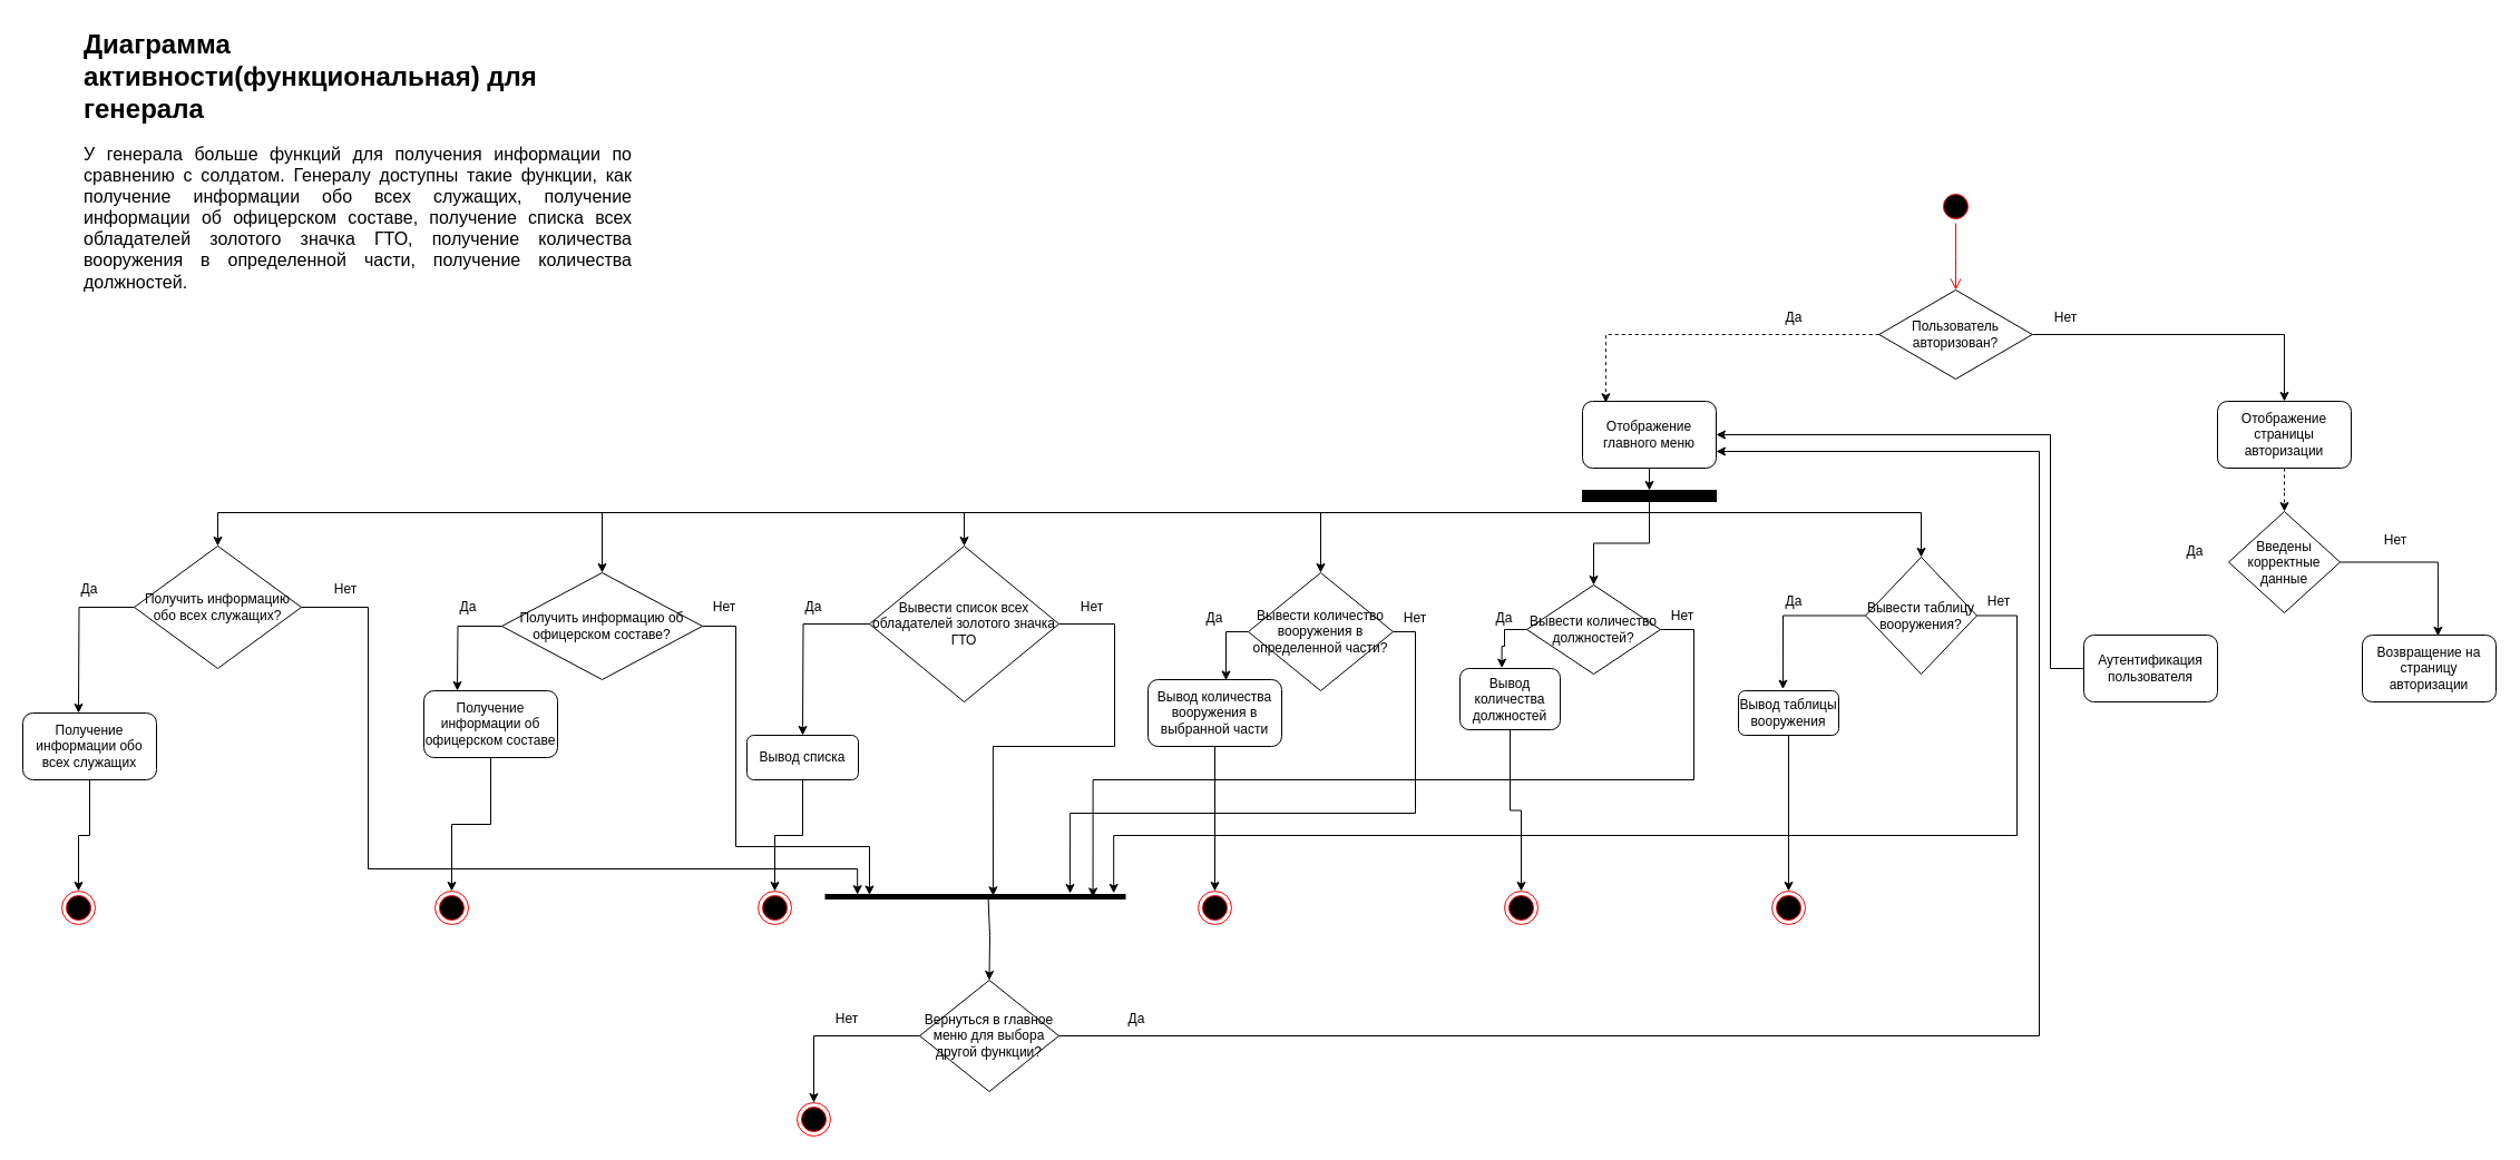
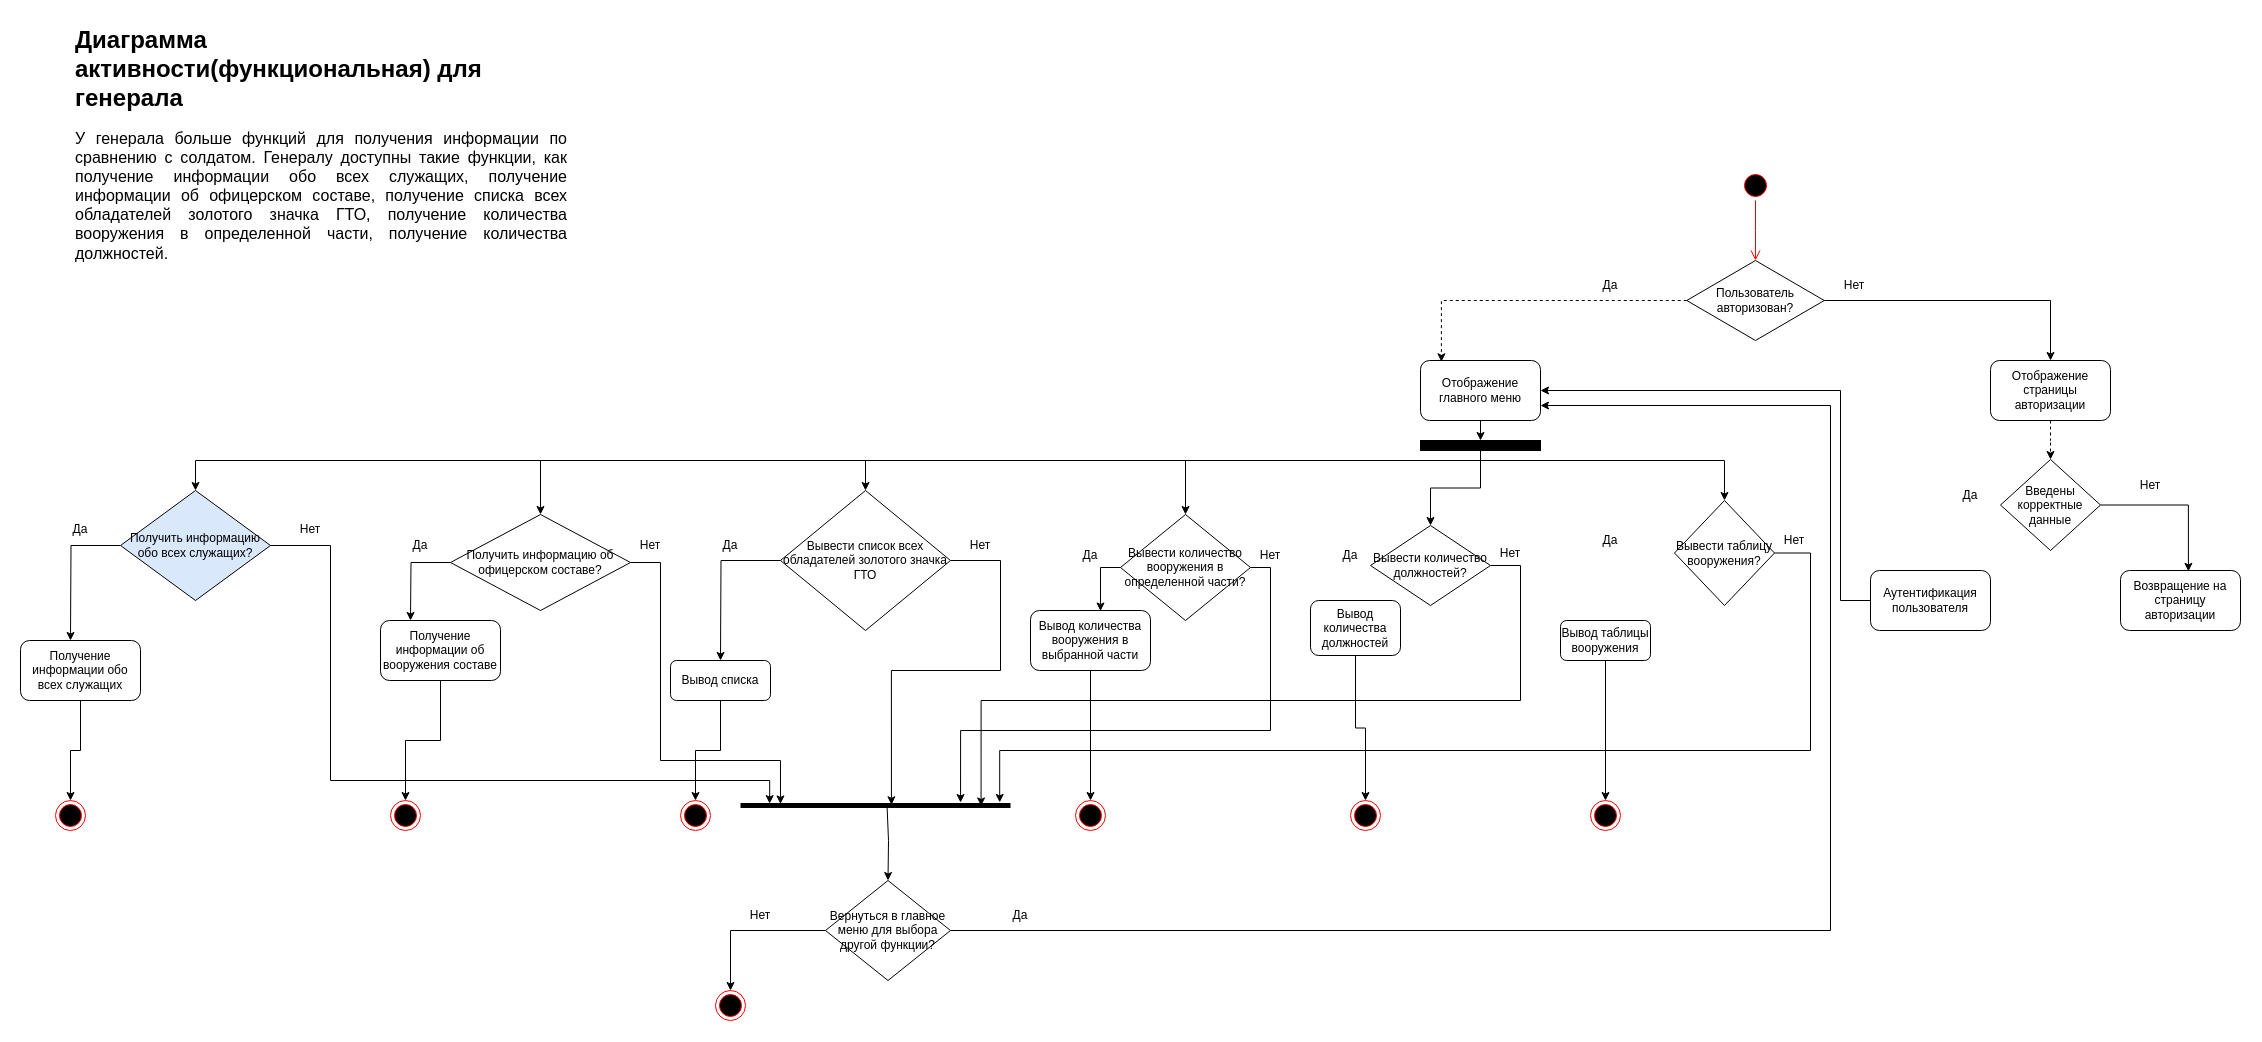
- <mxCell id="24" value="Получить информацию обо всех служащих?" style="rhombus;whiteSpace=wrap;html=1;" vertex="1" parent="1"><mxGeometry x="120" y="490" width="150" height="110" as="geometry" /></mxCell>
+ <mxCell id="24" value="Получить информацию обо всех служащих?" style="rhombus;whiteSpace=wrap;html=1;fillColor=#dae8fc;" vertex="1" parent="1"><mxGeometry x="120" y="490" width="150" height="110" as="geometry" /></mxCell>
- <mxCell id="52" style="edgeStyle=orthogonalEdgeStyle;rounded=0;orthogonalLoop=1;jettySize=auto;html=1;entryX=0.444;entryY=-0.034;entryDx=0;entryDy=0;entryPerimeter=0;" edge="1" parent="1" source="54" target="56"><mxGeometry relative="1" as="geometry"><mxPoint x="1530" y="610" as="targetPoint" /><Array as="points"><mxPoint x="1600" y="552" /></Array></mxGeometry></mxCell>
- <mxCell id="46" style="edgeStyle=orthogonalEdgeStyle;rounded=0;orthogonalLoop=1;jettySize=auto;html=1;entryX=0.418;entryY=-0.007;entryDx=0;entryDy=0;entryPerimeter=0;" edge="1" parent="1" source="48" target="50"><mxGeometry relative="1" as="geometry"><mxPoint y="610" as="targetPoint" x="1310" /><Array as="points"><mxPoint x="1350" y="565" /><mxPoint x="1350" y="580" /><mxPoint x="1348" y="580" /></Array></mxGeometry></mxCell>
- <mxCell id="31" value="Получение информации об офицерском составе" style="rounded=1;whiteSpace=wrap;html=1;" vertex="1" parent="1"><mxGeometry x="380" y="620" width="120" height="60" as="geometry" /></mxCell>
+ <mxCell id="31" value="Получение информации об вооружения составе" style="rounded=1;whiteSpace=wrap;html=1;" vertex="1" parent="1"><mxGeometry x="380" y="620" width="120" height="60" as="geometry" /></mxCell>
